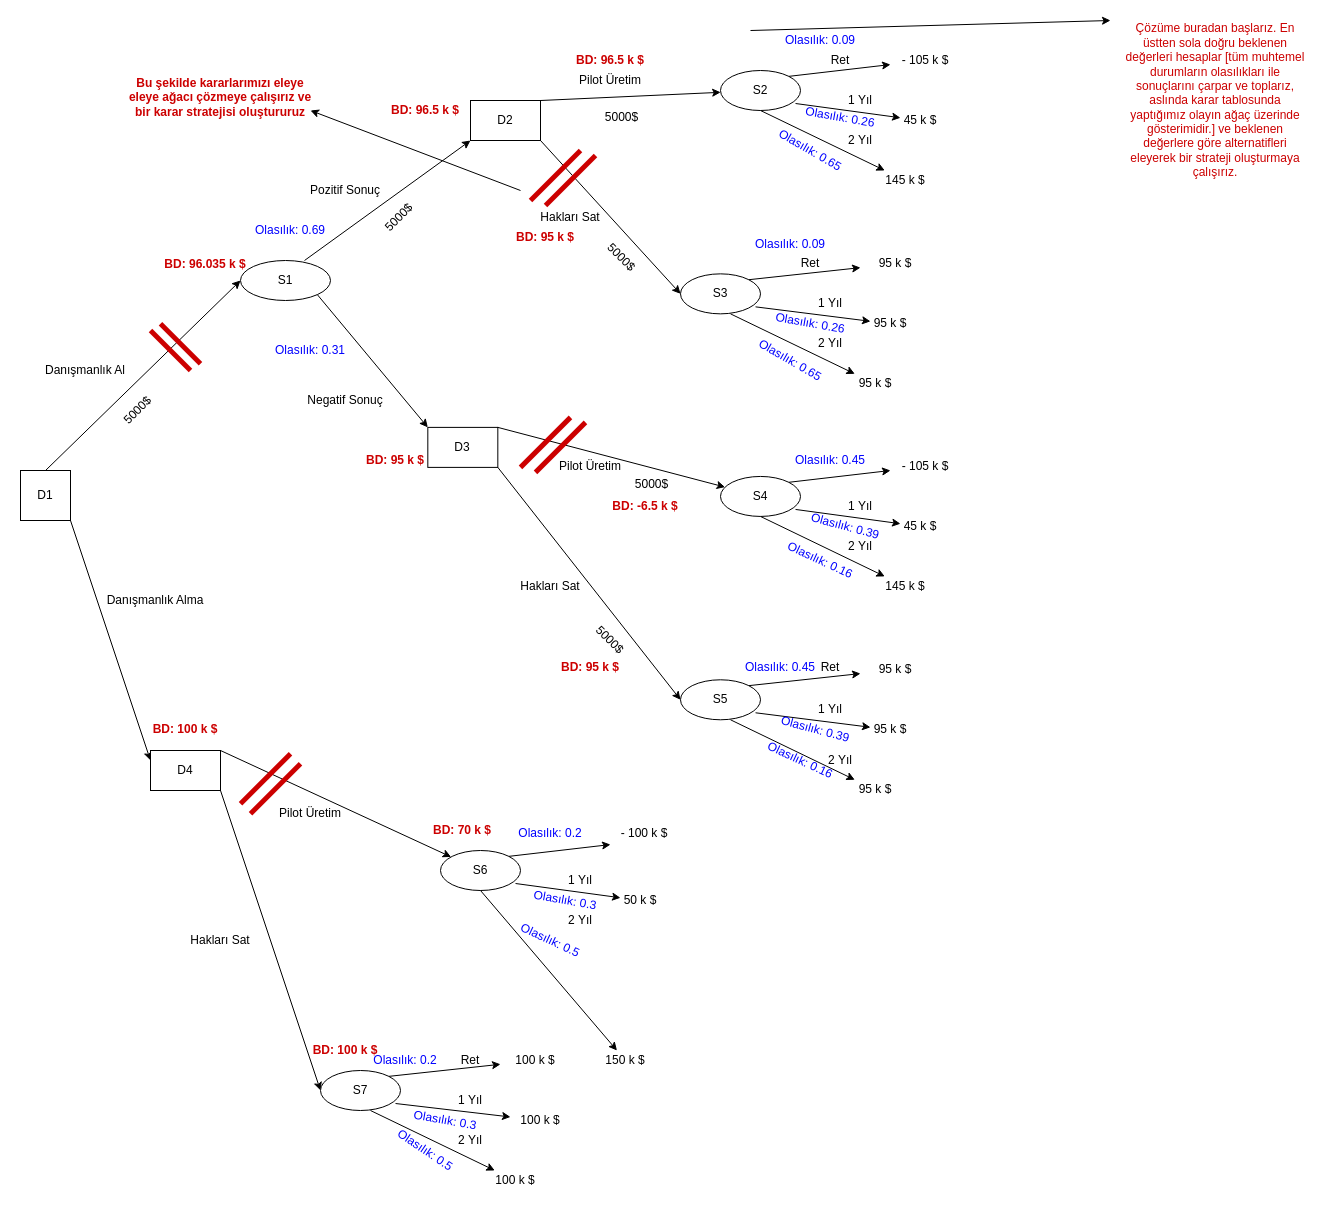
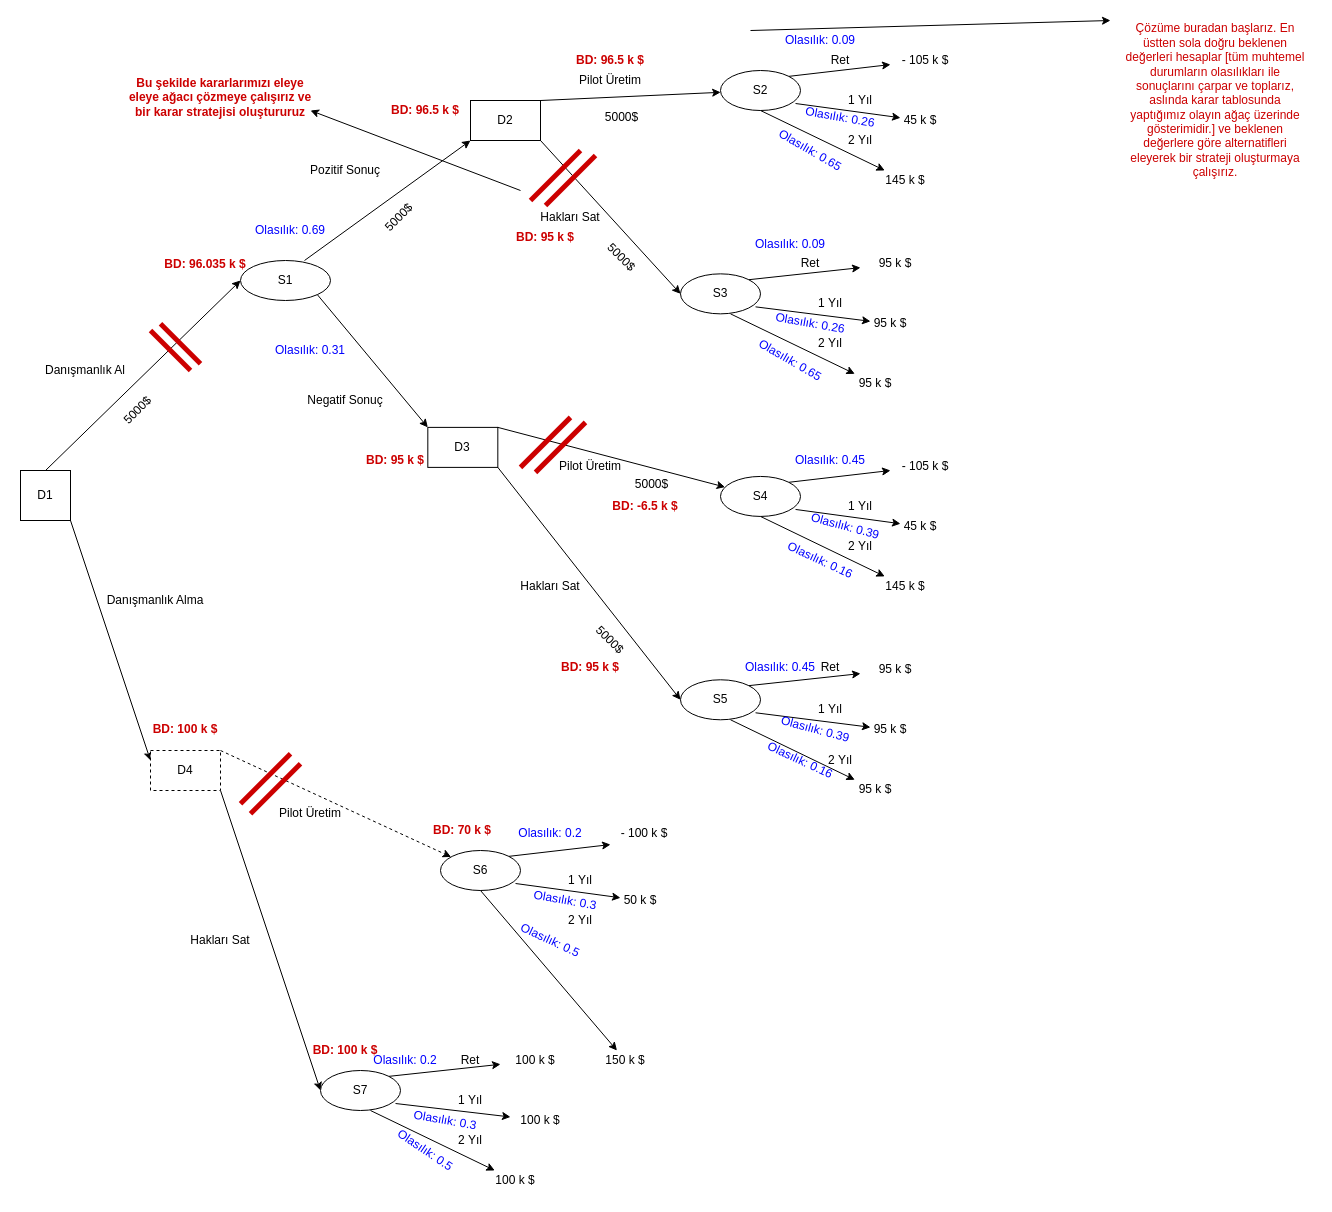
- <mxCell id="10" value="Pozitif Sonuç" style="text;html=1;strokeColor=none;fillColor=none;align=center;verticalAlign=middle;whiteSpace=wrap;rounded=0;" vertex="1" parent="1"><mxGeometry x="300" y="180" width="90" height="20" as="geometry" /></mxCell>
+ <mxCell id="10" value="Pozitif Sonuç" style="text;html=1;strokeColor=none;fillColor=none;align=center;verticalAlign=middle;whiteSpace=wrap;rounded=0;" vertex="1" parent="1"><mxGeometry x="300" y="160" width="90" height="20" as="geometry" /></mxCell>
- <mxCell id="67" value="D4" style="whiteSpace=wrap;html=1;" vertex="1" parent="1"><mxGeometry x="150" y="750" width="70" height="40" as="geometry" /></mxCell>
+ <mxCell id="67" value="D4" style="whiteSpace=wrap;html=1;dashed=1;" vertex="1" parent="1"><mxGeometry x="150" y="750" width="70" height="40" as="geometry" /></mxCell>
- <mxCell id="68" value="" style="endArrow=classic;html=1;exitX=1;exitY=0;exitDx=0;exitDy=0;" edge="1" parent="1" source="67" target="72"><mxGeometry width="50" height="50" relative="1" as="geometry"><mxPoint x="328.66" y="879.76" as="sourcePoint" /><mxPoint x="468.66" y="819.76" as="targetPoint" /></mxGeometry></mxCell>
+ <mxCell id="68" value="" style="endArrow=classic;html=1;exitX=1;exitY=0;exitDx=0;exitDy=0;dashed=1;" edge="1" parent="1" source="67" target="72"><mxGeometry width="50" height="50" relative="1" as="geometry"><mxPoint x="328.66" y="879.76" as="sourcePoint" /><mxPoint x="468.66" y="819.76" as="targetPoint" /></mxGeometry></mxCell>
